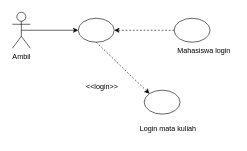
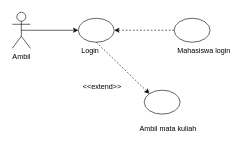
+ <mxCell id="9" value="Login" style="text;strokeColor=none;align=center;fillColor=none;html=1;verticalAlign=middle;whiteSpace=wrap;rounded=0;" vertex="1" parent="1"><mxGeometry x="120" y="70" width="60" height="30" as="geometry" /></mxCell>
- <mxCell id="12" value="&amp;lt;&amp;lt;login&amp;gt;&amp;gt;" style="text;strokeColor=none;align=center;fillColor=none;html=1;verticalAlign=middle;whiteSpace=wrap;rounded=0;" vertex="1" parent="1"><mxGeometry x="120" y="130" width="100" height="30" as="geometry" /></mxCell>
+ <mxCell id="12" value="&amp;lt;&amp;lt;extend&amp;gt;&amp;gt;" style="text;strokeColor=none;align=center;fillColor=none;html=1;verticalAlign=middle;whiteSpace=wrap;rounded=0;" vertex="1" parent="1"><mxGeometry x="120" y="130" width="100" height="30" as="geometry" /></mxCell>
- <mxCell id="11" value="Login mata kuliah" style="text;strokeColor=none;align=center;fillColor=none;html=1;verticalAlign=middle;whiteSpace=wrap;rounded=0;" vertex="1" parent="1"><mxGeometry x="230" y="200" width="100" height="30" as="geometry" /></mxCell>
+ <mxCell id="11" value="Ambil mata kuliah" style="text;strokeColor=none;align=center;fillColor=none;html=1;verticalAlign=middle;whiteSpace=wrap;rounded=0;" vertex="1" parent="1"><mxGeometry x="230" y="200" width="100" height="30" as="geometry" /></mxCell>
